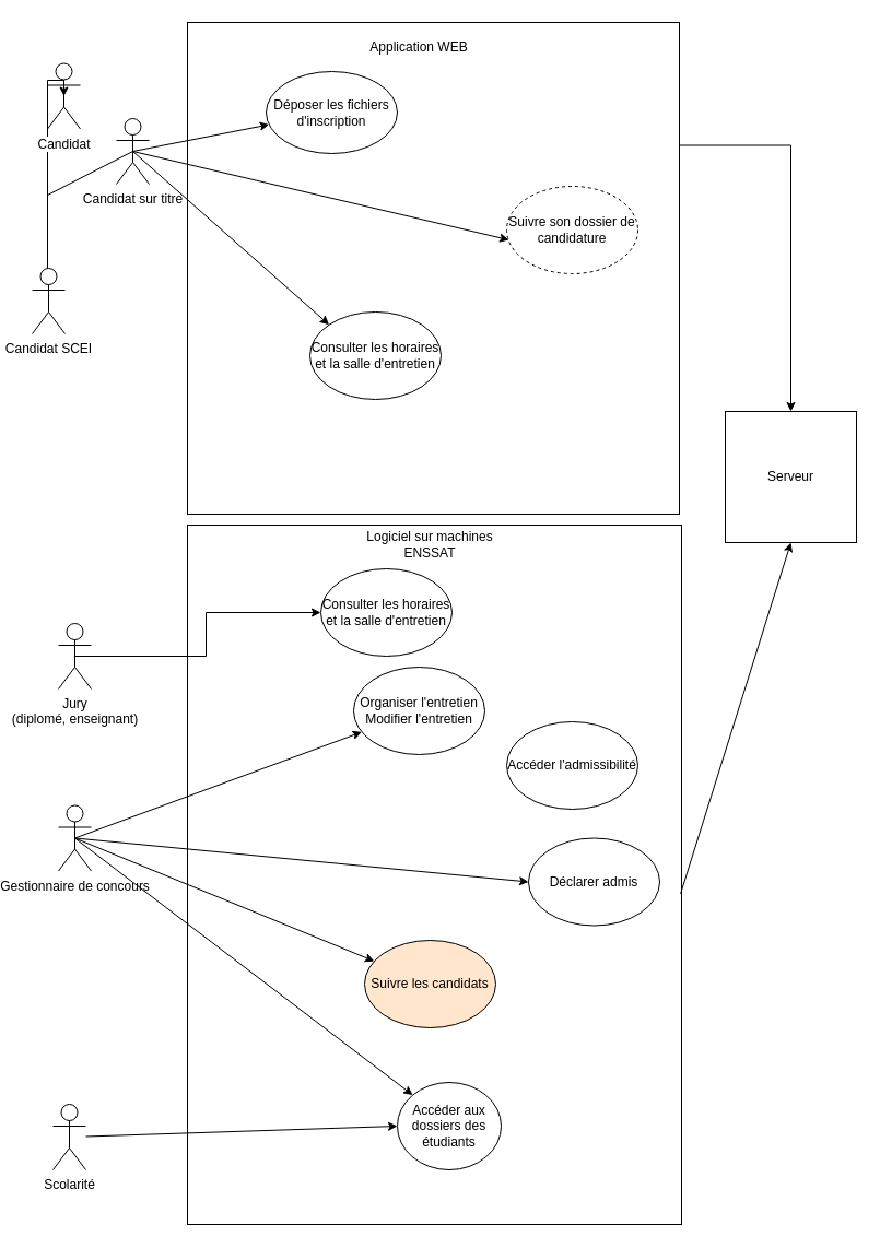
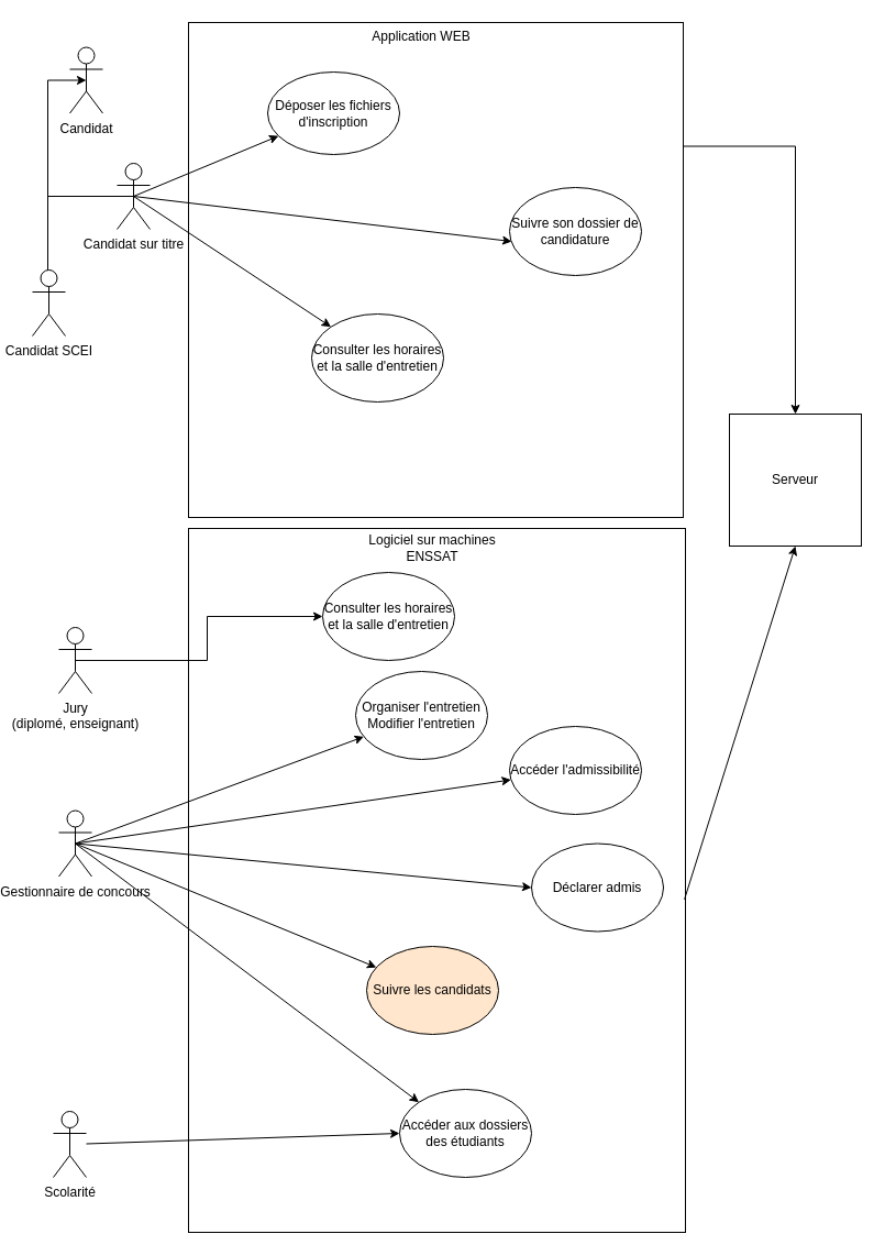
- <mxCell id="33" value="Application WEB" style="text;html=1;strokeColor=none;fillColor=none;align=center;verticalAlign=middle;whiteSpace=wrap;rounded=0;" parent="1" vertex="1"><mxGeometry x="319" y="32.5" width="110" height="20" as="geometry" /></mxCell>
+ <mxCell id="33" value="Application WEB" style="text;html=1;strokeColor=none;fillColor=none;align=center;verticalAlign=middle;whiteSpace=wrap;rounded=0;" parent="1" vertex="1"><mxGeometry x="319" y="22.5" width="110" height="20" as="geometry" /></mxCell>
- <mxCell id="14" value="Candidat" style="shape=umlActor;verticalLabelPosition=bottom;labelBackgroundColor=#ffffff;verticalAlign=top;html=1;outlineConnect=0;" parent="1" vertex="1"><mxGeometry x="34" y="57.5" width="30" height="60" as="geometry" /></mxCell>
+ <mxCell id="14" value="Candidat" style="shape=umlActor;verticalLabelPosition=bottom;labelBackgroundColor=#ffffff;verticalAlign=top;html=1;outlineConnect=0;" parent="1" vertex="1"><mxGeometry x="54" y="42.5" width="30" height="60" as="geometry" /></mxCell>
- <mxCell id="11" value="Candidat sur titre" style="shape=umlActor;verticalLabelPosition=bottom;labelBackgroundColor=#ffffff;verticalAlign=top;html=1;outlineConnect=0;" parent="1" vertex="1"><mxGeometry x="97" y="108" width="30" height="60" as="geometry" /></mxCell>
+ <mxCell id="11" value="Candidat sur titre" style="shape=umlActor;verticalLabelPosition=bottom;labelBackgroundColor=#ffffff;verticalAlign=top;html=1;outlineConnect=0;" parent="1" vertex="1"><mxGeometry x="97" y="148" width="30" height="60" as="geometry" /></mxCell>
- <mxCell id="18" value="Suivre son dossier de candidature" style="ellipse;whiteSpace=wrap;html=1;dashed=1;" parent="1" vertex="1"><mxGeometry x="454" y="170" width="120" height="80" as="geometry" /></mxCell>
+ <mxCell id="18" value="Suivre son dossier de candidature" style="ellipse;whiteSpace=wrap;html=1;" parent="1" vertex="1"><mxGeometry x="454" y="170" width="120" height="80" as="geometry" /></mxCell>
+ <mxCell id="17" value="" style="endArrow=classic;html=1;exitX=0.5;exitY=0.5;exitDx=0;exitDy=0;exitPerimeter=0;" parent="1" source="15" target="6" edge="1"><mxGeometry width="50" height="50" relative="1" as="geometry"><mxPoint x="49" y="946.5" as="sourcePoint" /><mxPoint x="99" y="896.5" as="targetPoint" /></mxGeometry></mxCell>
- <mxCell id="10" value="Accéder aux dossiers des étudiants" style="ellipse;whiteSpace=wrap;html=1;" parent="1" vertex="1"><mxGeometry x="354" y="990" width="95" height="80" as="geometry" /></mxCell>
+ <mxCell id="10" value="Accéder aux dossiers des étudiants" style="ellipse;whiteSpace=wrap;html=1;" parent="1" vertex="1"><mxGeometry x="354" y="990" width="120" height="80" as="geometry" /></mxCell>
